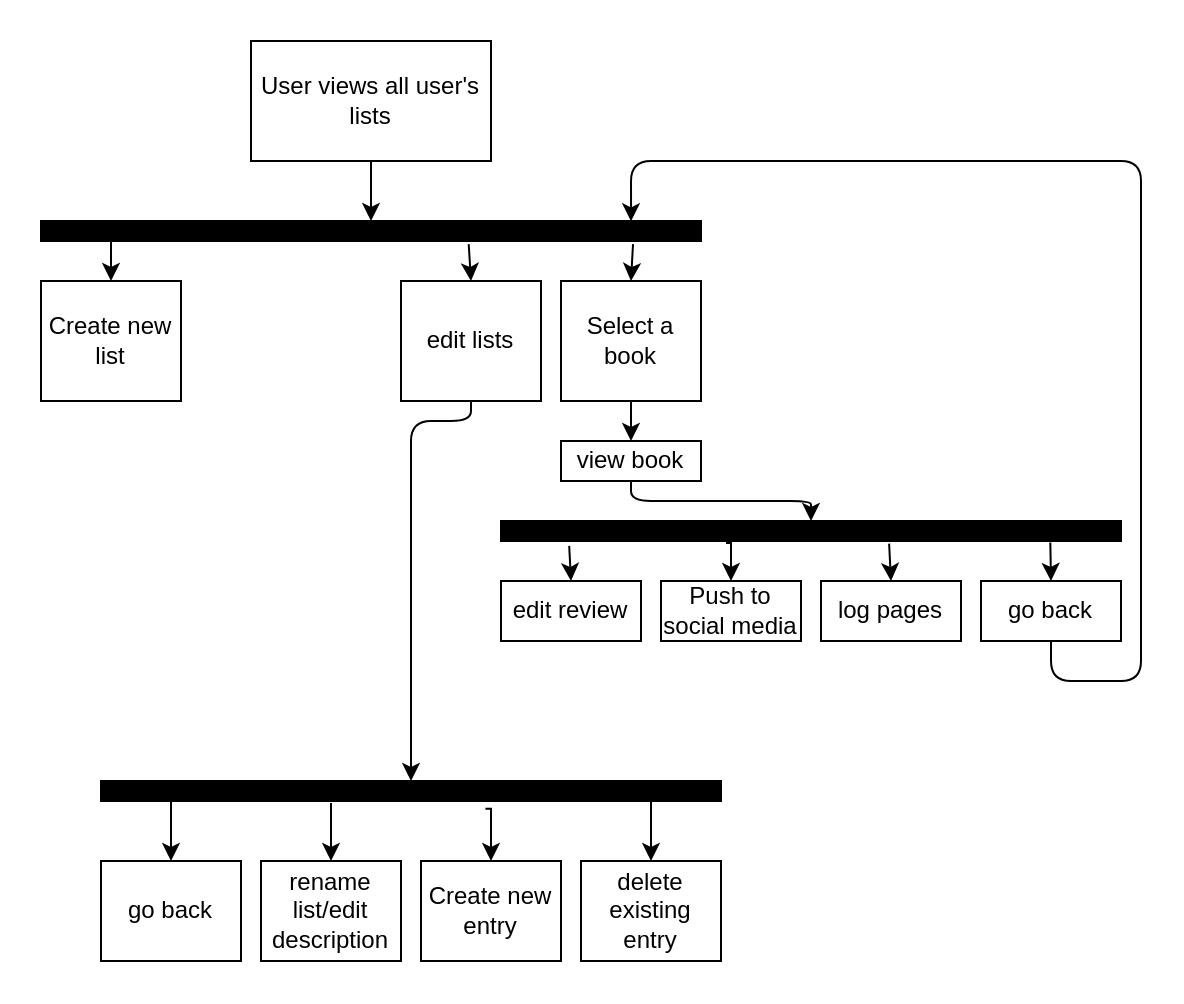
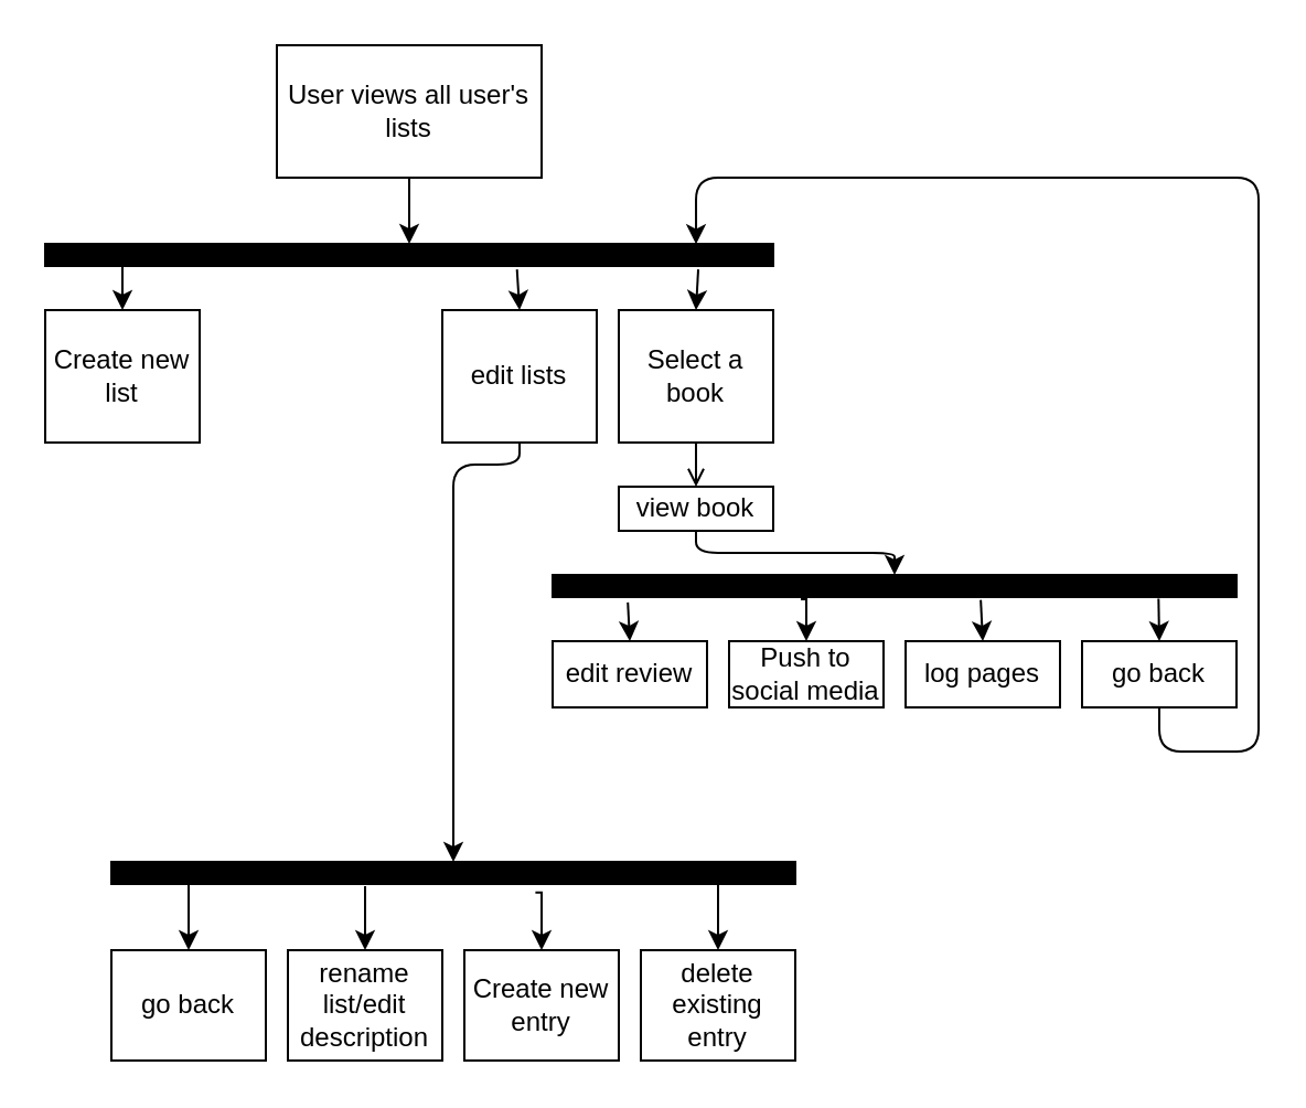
- <mxCell id="24" style="edgeStyle=none;html=1;" edge="1" parent="1" source="25" target="16"><mxGeometry relative="1" as="geometry" /></mxCell>
+ <mxCell id="24" style="edgeStyle=none;html=1;endArrow=open;" edge="1" parent="1" source="25" target="16"><mxGeometry relative="1" as="geometry" /></mxCell>
